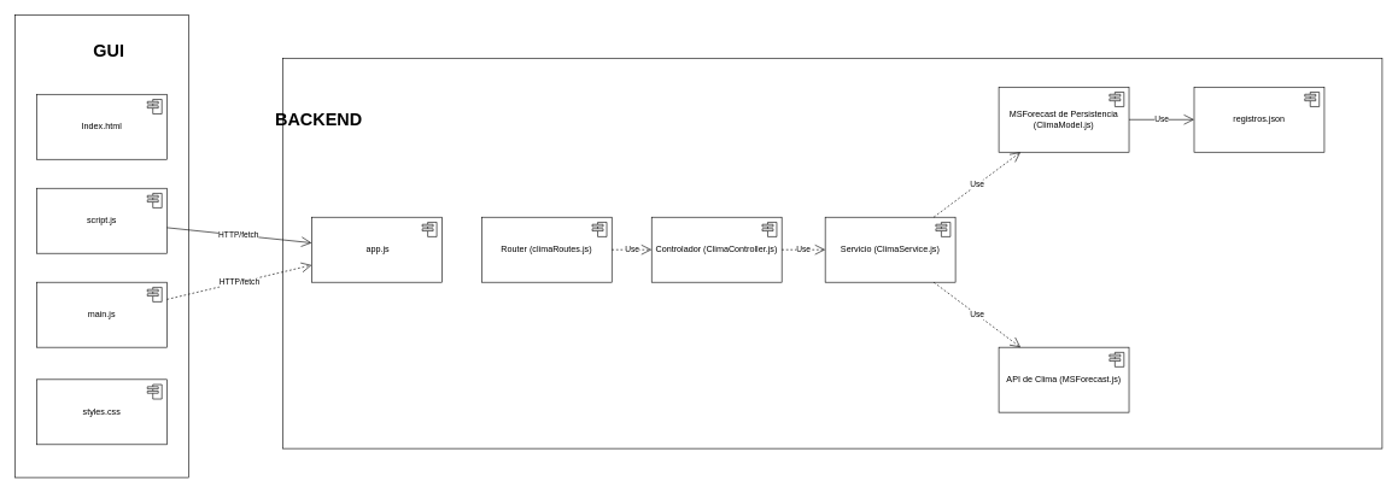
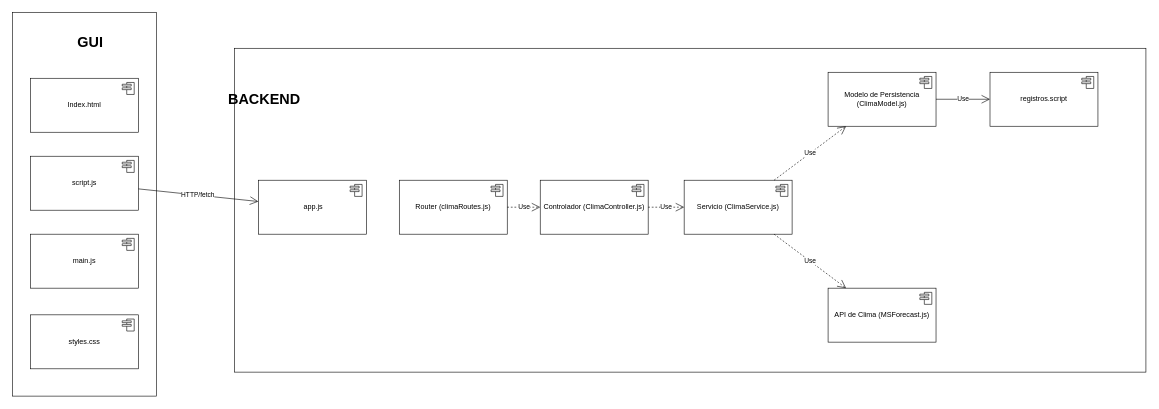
- <mxCell id="22" value="MSForecast de Persistencia (ClimaModel.js)" style="html=1;dropTarget=0;whiteSpace=wrap;" vertex="1" parent="1"><mxGeometry x="1380" y="120" width="180" height="90" as="geometry" /></mxCell>
+ <mxCell id="22" value="Modelo de Persistencia (ClimaModel.js)" style="html=1;dropTarget=0;whiteSpace=wrap;" vertex="1" parent="1"><mxGeometry x="1380" y="120" width="180" height="90" as="geometry" /></mxCell>
- <mxCell id="26" value="registros.json" style="html=1;dropTarget=0;whiteSpace=wrap;" vertex="1" parent="1"><mxGeometry x="1650" y="120" width="180" height="90" as="geometry" /></mxCell>
+ <mxCell id="26" value="registros.script" style="html=1;dropTarget=0;whiteSpace=wrap;" vertex="1" parent="1"><mxGeometry x="1650" y="120" width="180" height="90" as="geometry" /></mxCell>
- <mxCell id="29" value="HTTP/fetch" style="endArrow=open;endSize=12;dashed=1;html=1;rounded=0;" edge="1" parent="1" source="8" target="14"><mxGeometry width="160" relative="1" as="geometry"><mxPoint x="300" y="320" as="sourcePoint" /><mxPoint x="500" y="342" as="targetPoint" /><mxPoint as="offset" /></mxGeometry></mxCell>
